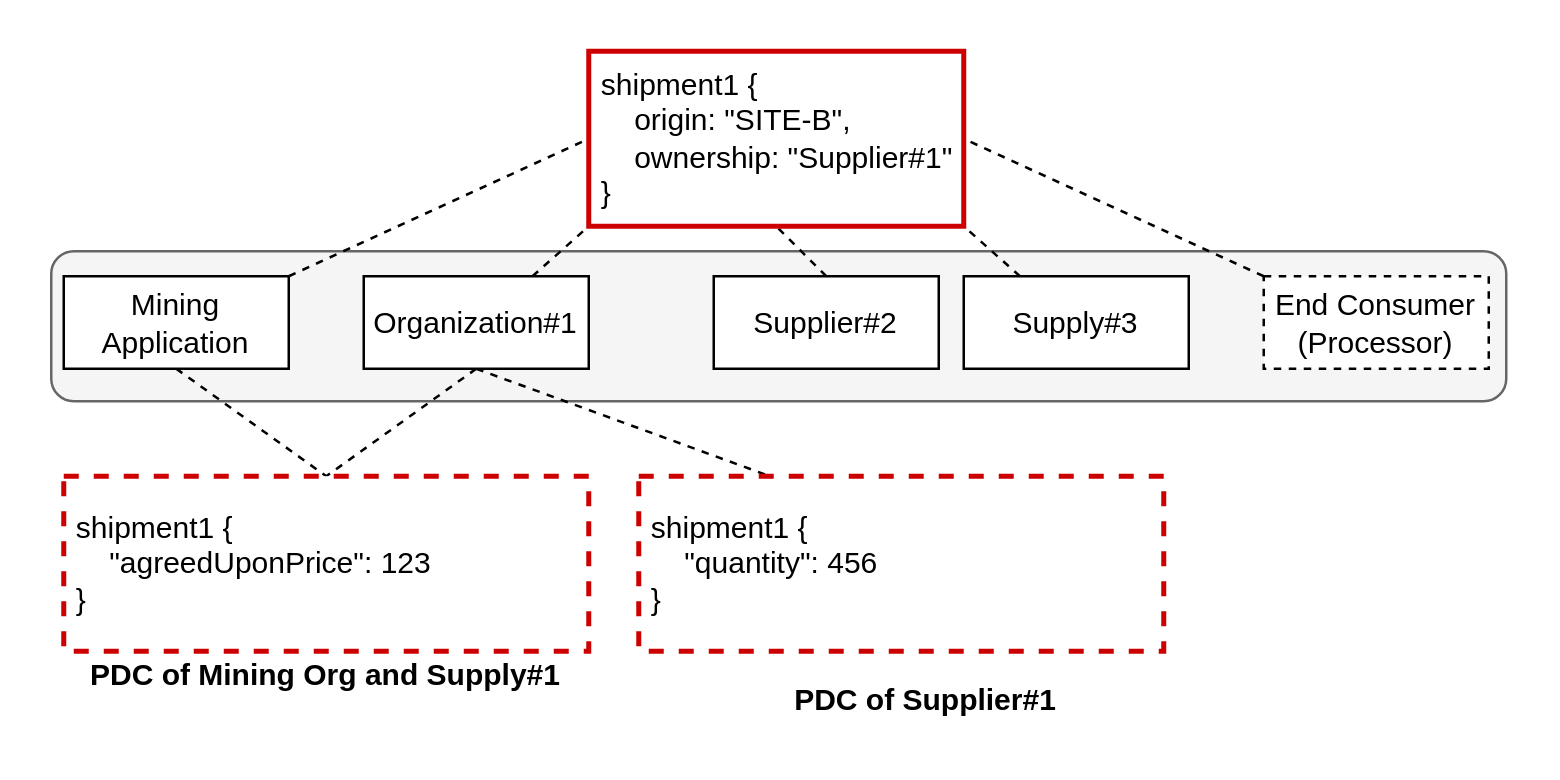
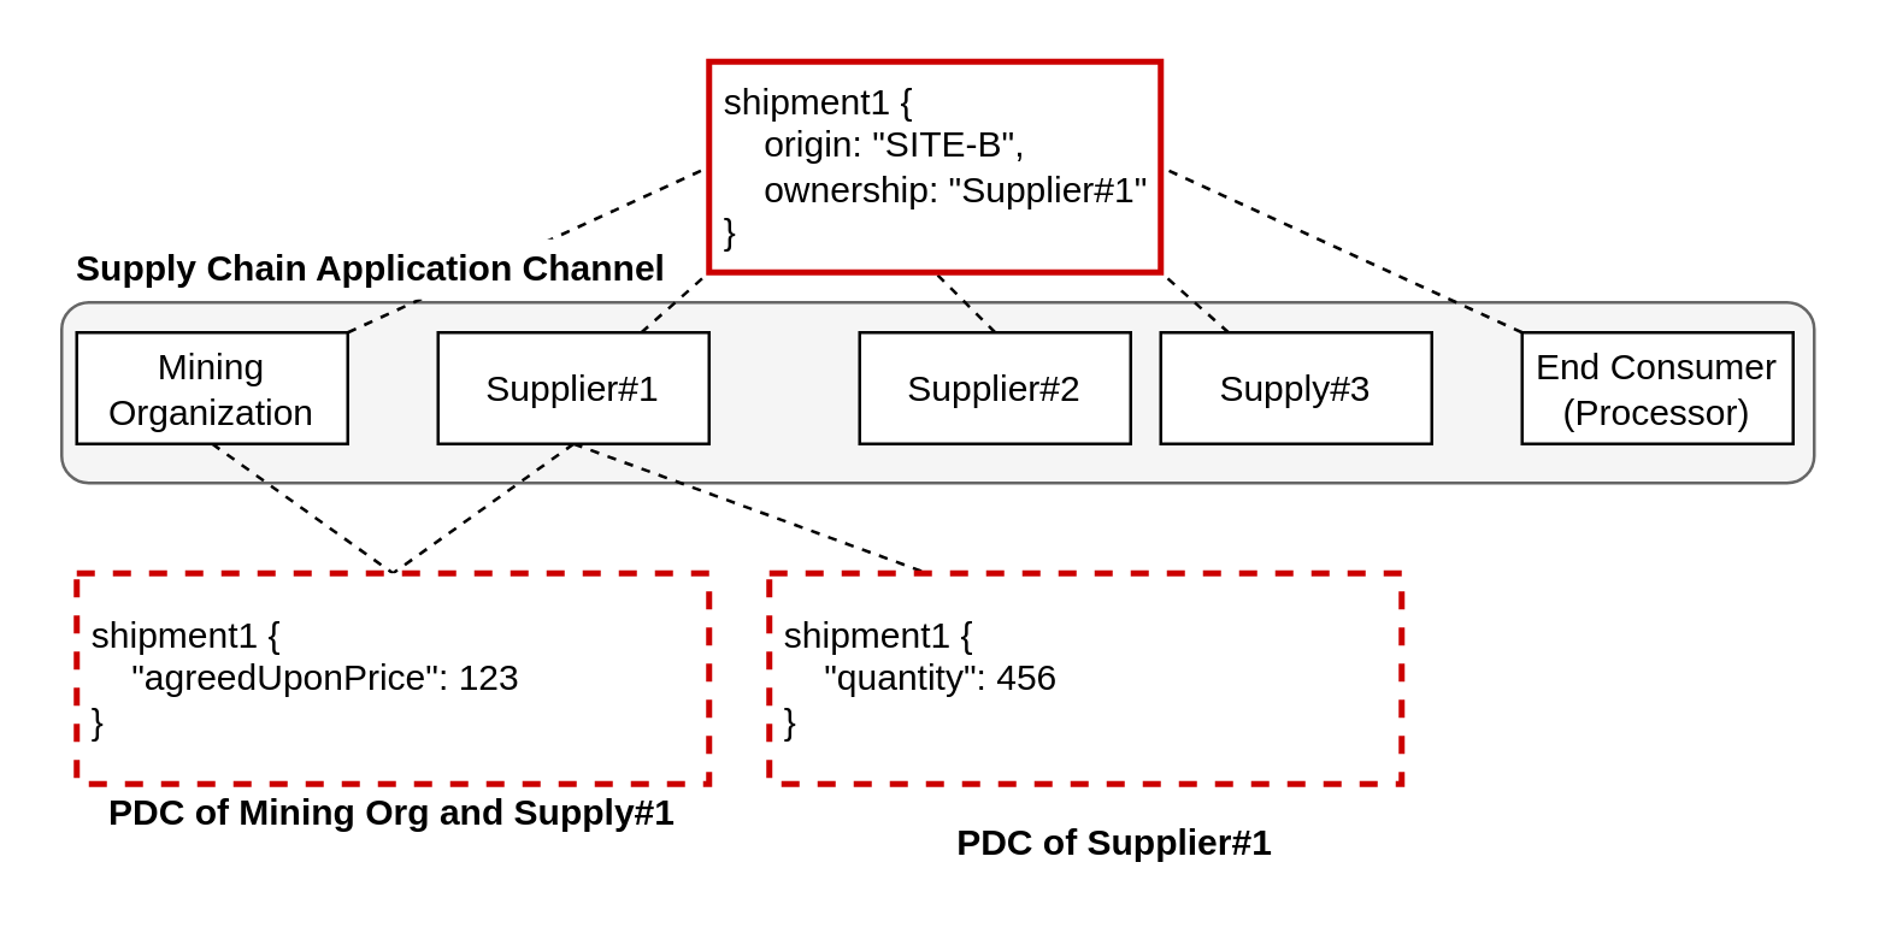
+ <mxCell id="21" value="Supply Chain Application Channel" style="text;html=1;strokeColor=none;align=center;verticalAlign=middle;whiteSpace=wrap;rounded=0;labelBackgroundColor=none;fillColor=#ffffff;fontStyle=1" vertex="1" parent="1"><mxGeometry x="22" y="79" width="202" height="20" as="geometry" /></mxCell>
- <mxCell id="15" value="End Consumer (Processor)" style="rounded=0;whiteSpace=wrap;html=1;dashed=1;" vertex="1" parent="1"><mxGeometry x="505" y="110" width="90" height="37" as="geometry" /></mxCell>
+ <mxCell id="15" value="End Consumer (Processor)" style="rounded=0;whiteSpace=wrap;html=1;" vertex="1" parent="1"><mxGeometry x="505" y="110" width="90" height="37" as="geometry" /></mxCell>
- <mxCell id="5" value="Mining Application" style="rounded=0;whiteSpace=wrap;html=1;" vertex="1" parent="1"><mxGeometry x="25" y="110" width="90" height="37" as="geometry" /></mxCell>
+ <mxCell id="5" value="Mining Organization" style="rounded=0;whiteSpace=wrap;html=1;" vertex="1" parent="1"><mxGeometry x="25" y="110" width="90" height="37" as="geometry" /></mxCell>
- <mxCell id="9" value="Organization#1" style="rounded=0;whiteSpace=wrap;html=1;" vertex="1" parent="1"><mxGeometry x="145" y="110" width="90" height="37" as="geometry" /></mxCell>
+ <mxCell id="9" value="Supplier#1" style="rounded=0;whiteSpace=wrap;html=1;" vertex="1" parent="1"><mxGeometry x="145" y="110" width="90" height="37" as="geometry" /></mxCell>
